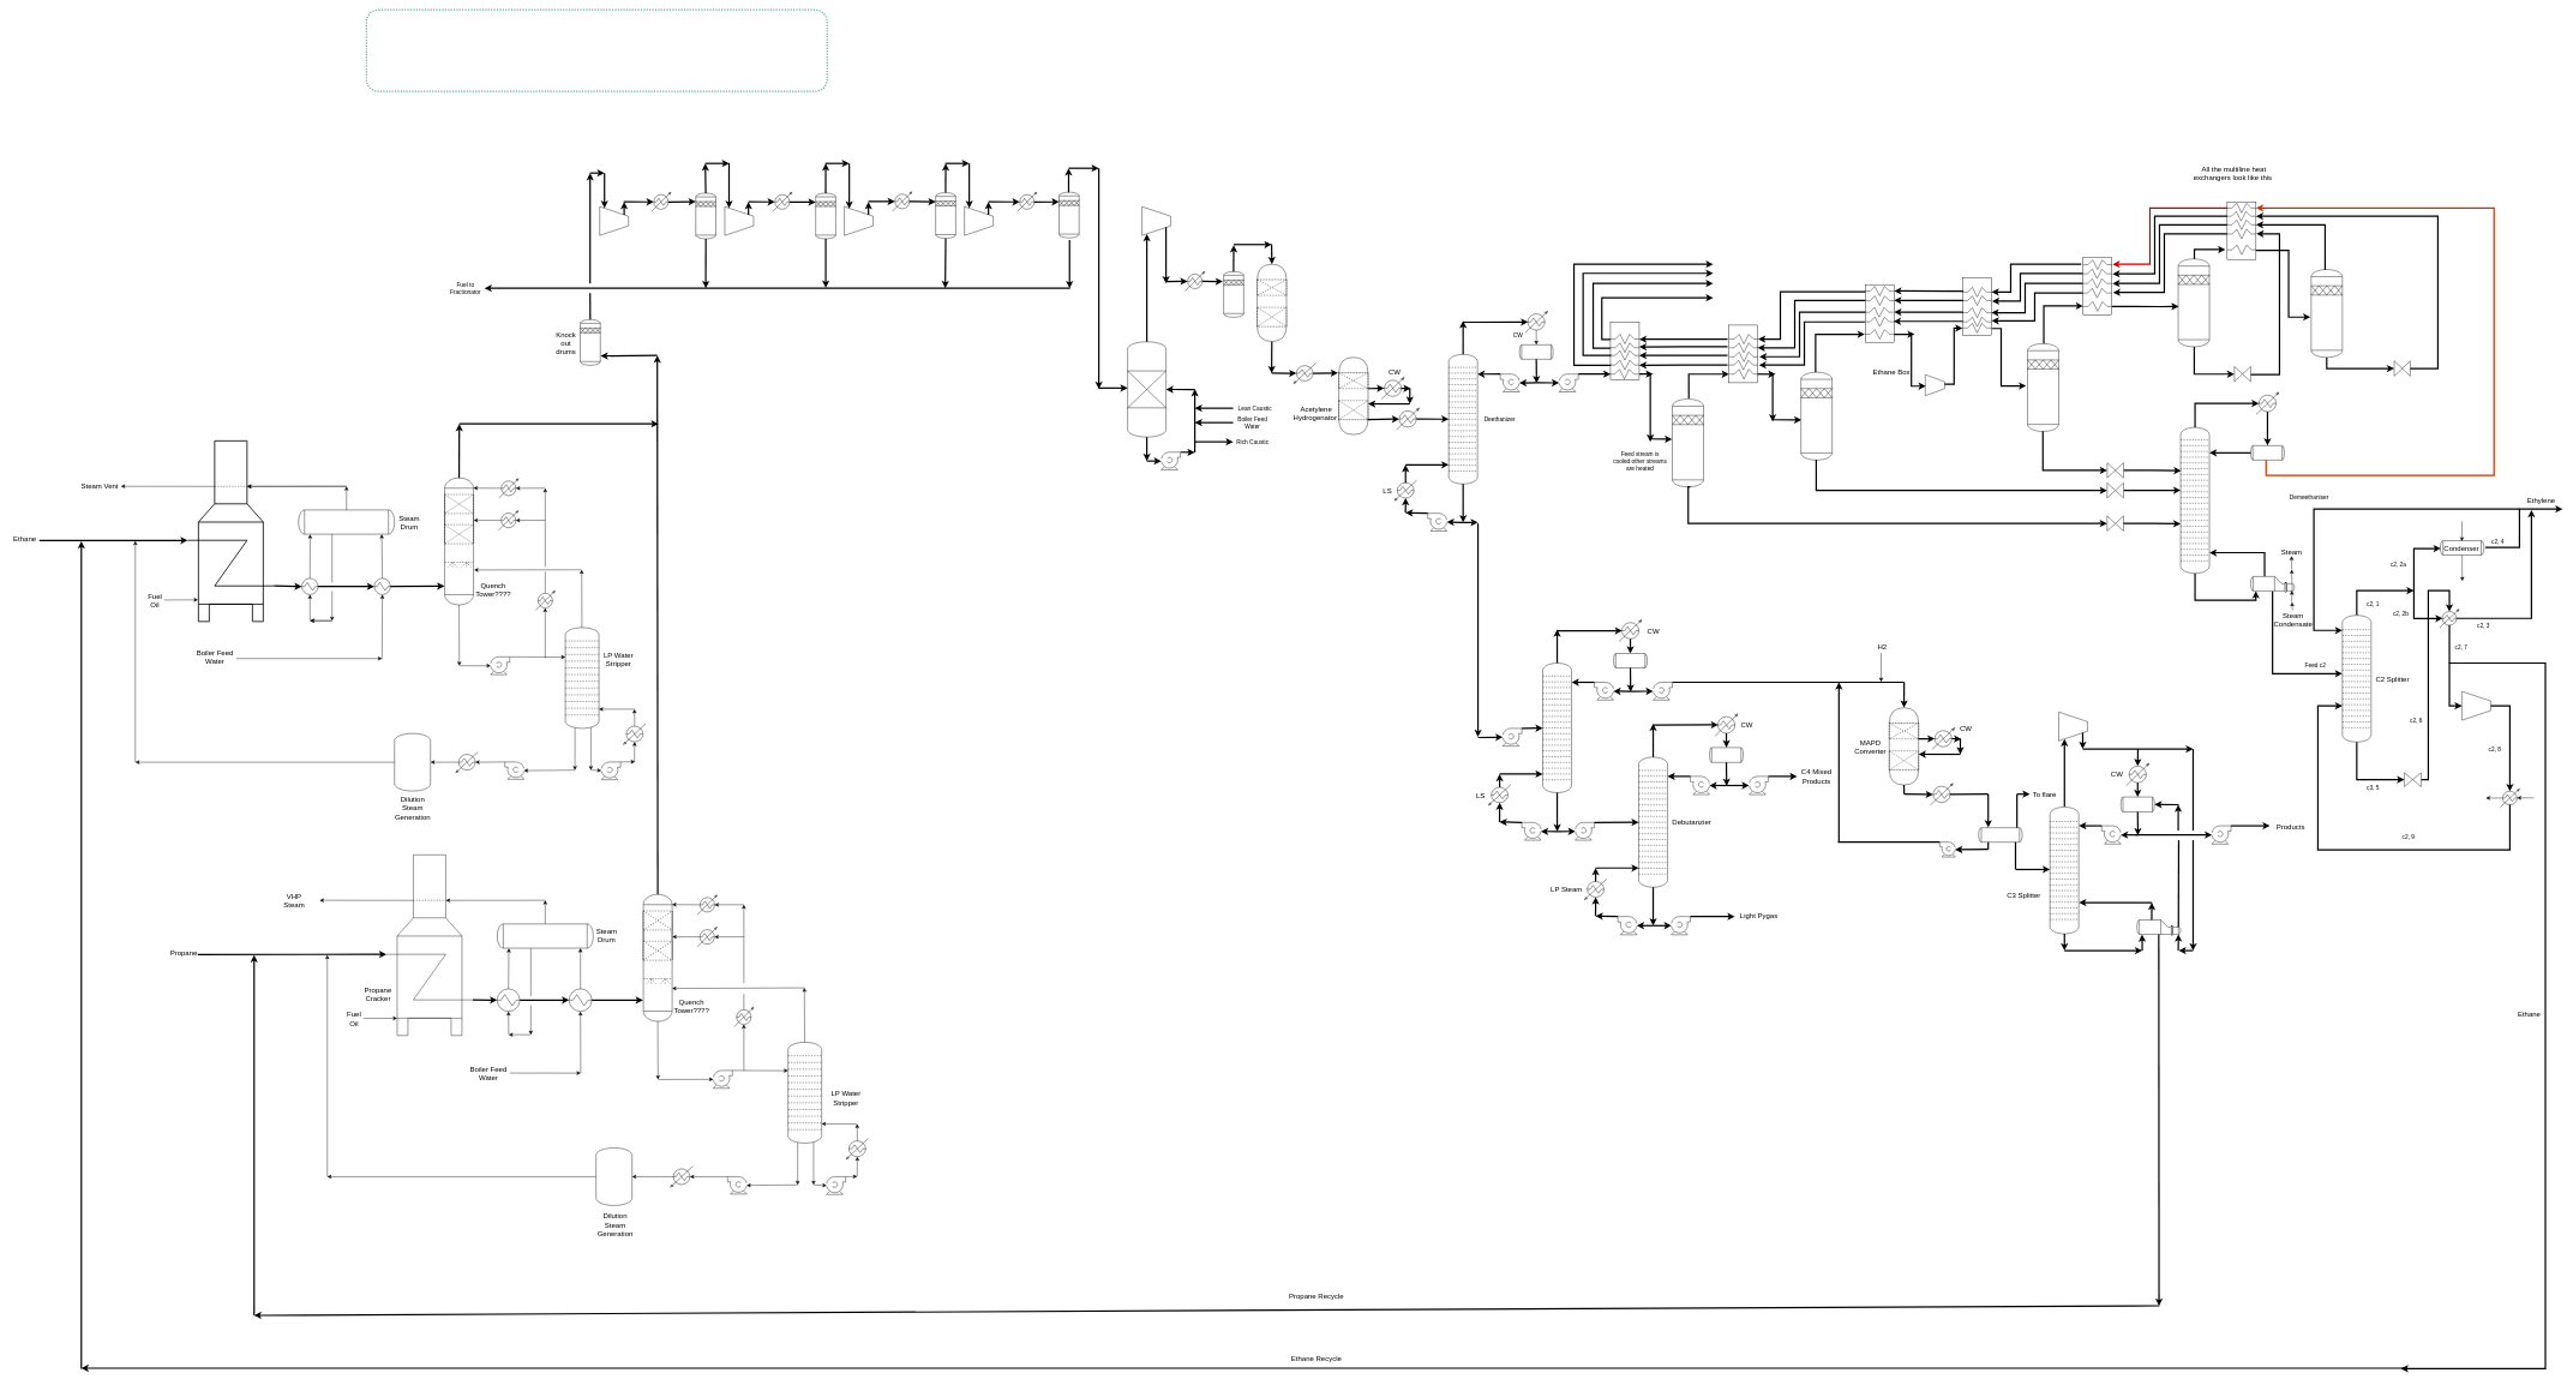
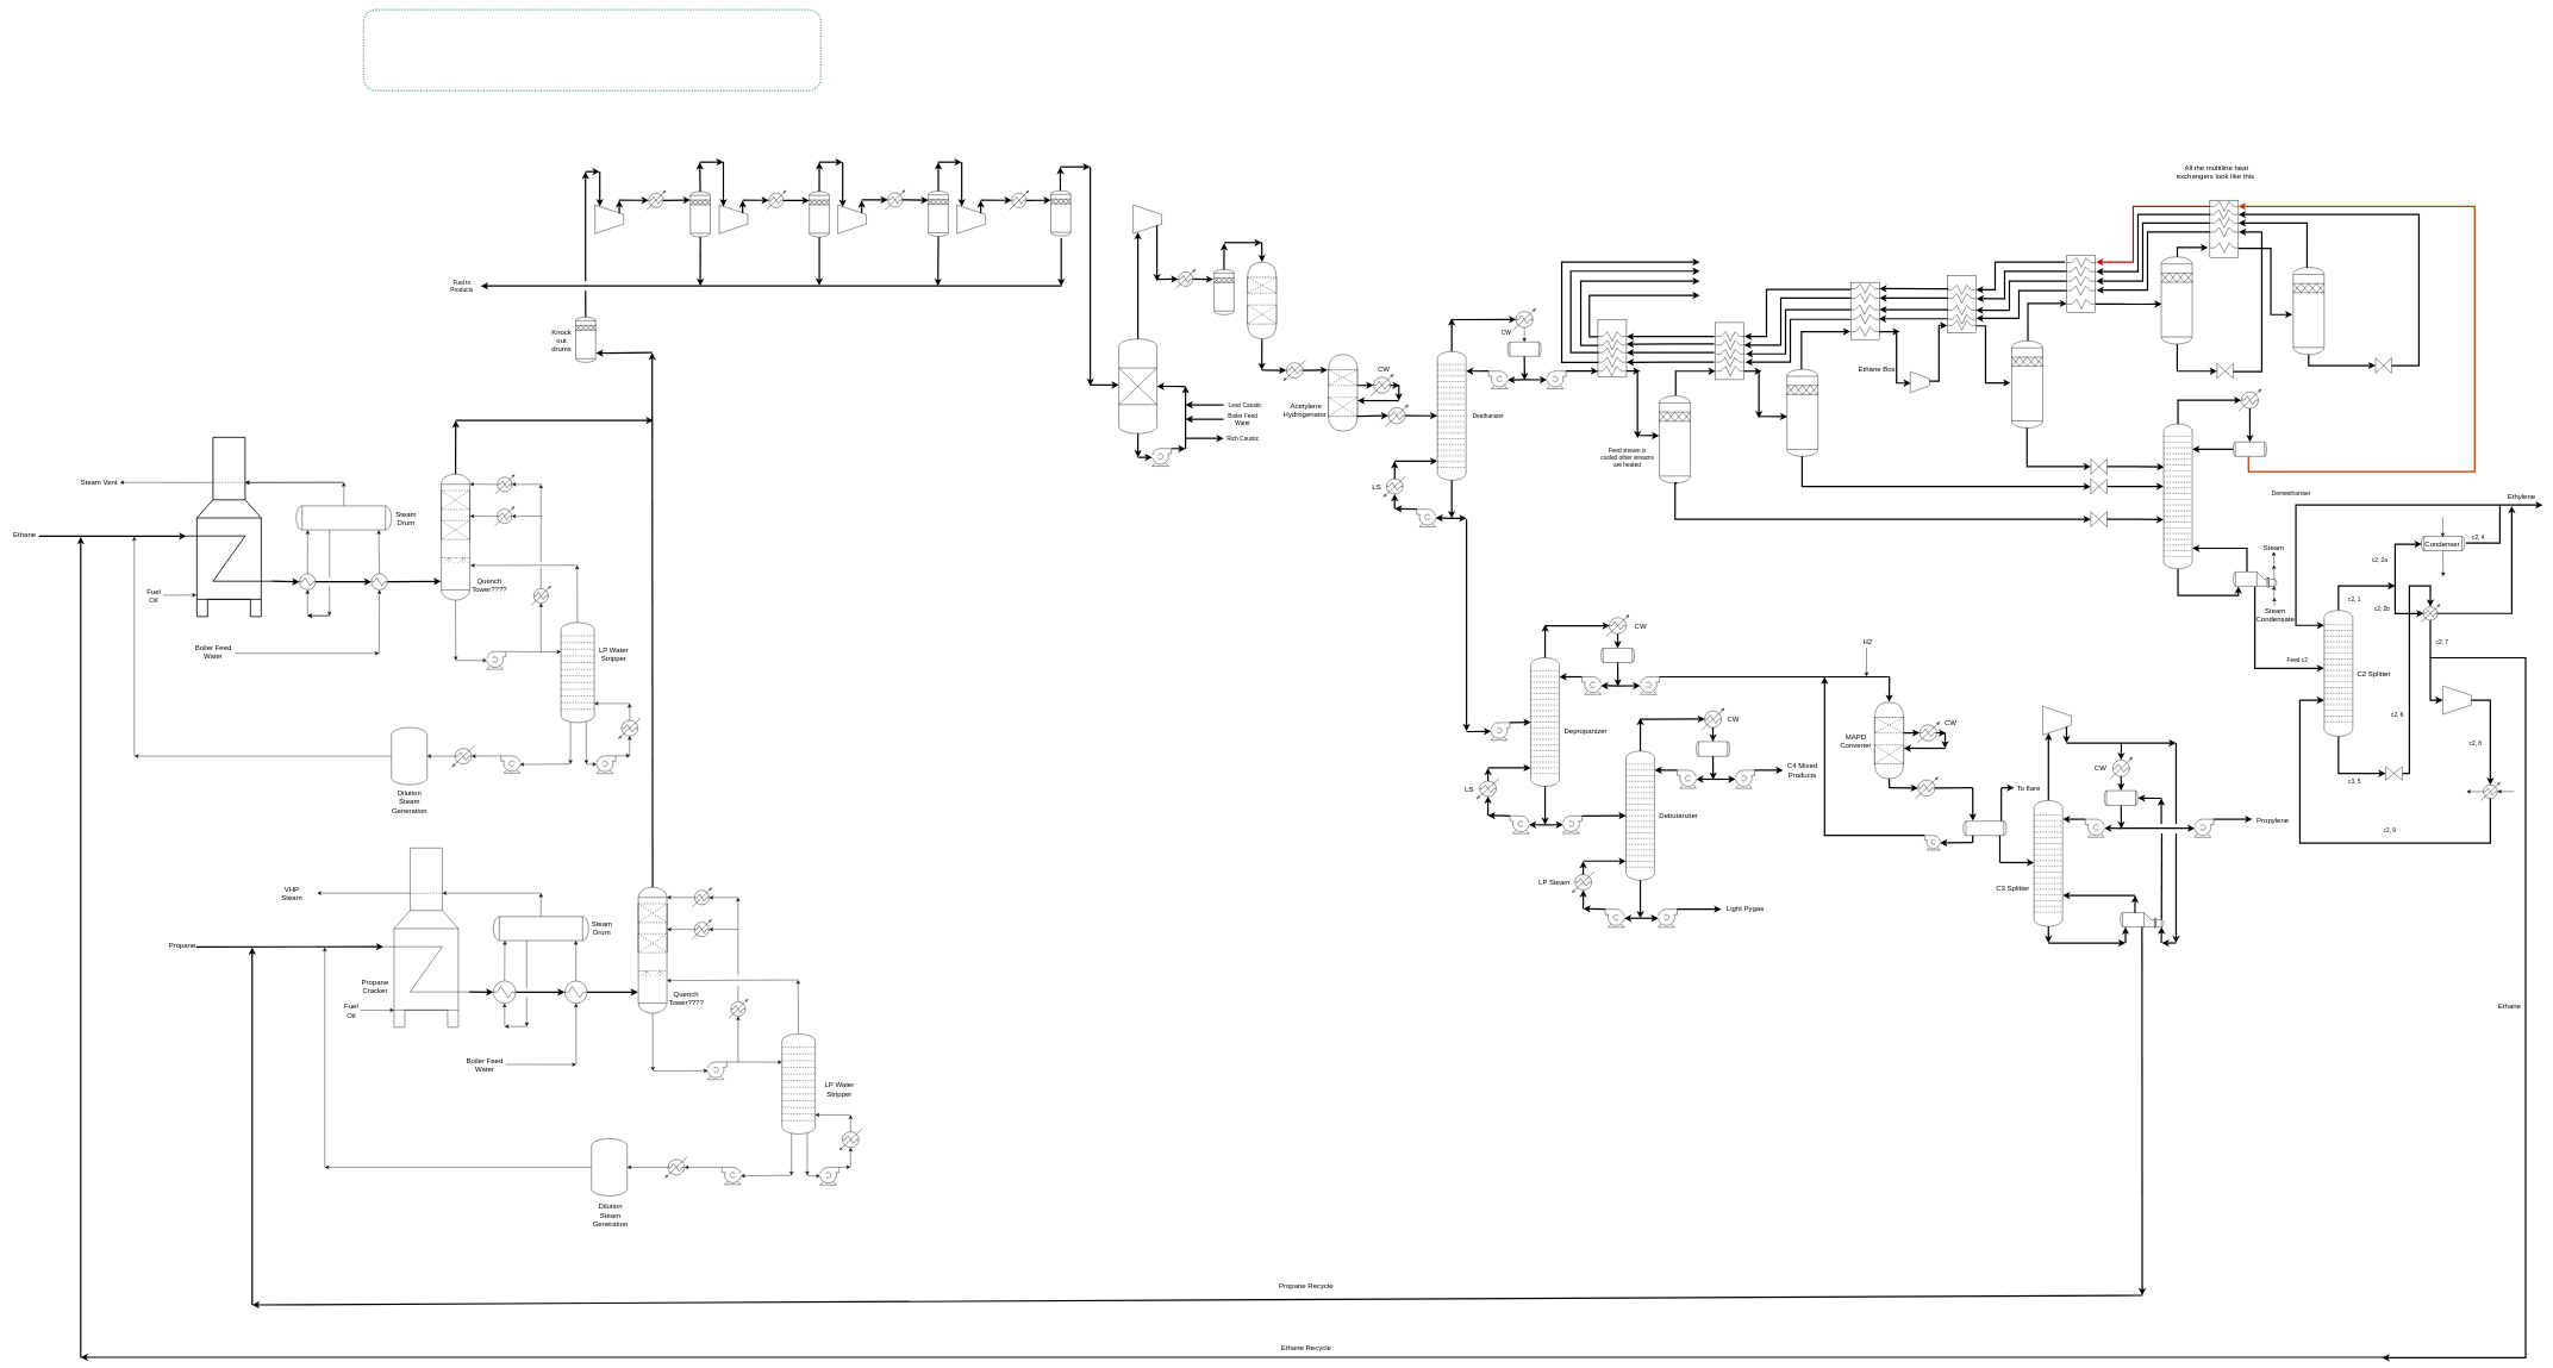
- <mxCell id="473" value="Fuel to&lt;br&gt;Fractionator" style="text;html=1;align=center;verticalAlign=middle;resizable=0;points=[];autosize=1;" parent="1" vertex="1"><mxGeometry x="929" y="585" width="80" height="30" as="geometry" /></mxCell>
+ <mxCell id="473" value="Fuel to&lt;br&gt;Products" style="text;html=1;align=center;verticalAlign=middle;resizable=0;points=[];autosize=1;" parent="1" vertex="1"><mxGeometry x="929" y="585" width="80" height="30" as="geometry" /></mxCell>
- <mxCell id="534" value="c2, 3" style="text;html=1;strokeColor=none;fillColor=none;align=center;verticalAlign=middle;whiteSpace=wrap;rounded=0;" parent="1" vertex="1"><mxGeometry x="5149" y="1294.38" width="50" height="20" as="geometry" /></mxCell>
+ <mxCell id="82" value="Depropanizer" style="text;html=1;align=center;verticalAlign=middle;resizable=0;points=[];autosize=1;fontSize=15;" parent="1" vertex="1"><mxGeometry x="3274" y="1524" width="110" height="20" as="geometry" /></mxCell>
- <mxCell id="104" value="&lt;font style=&quot;font-size: 15px&quot;&gt;Products&amp;nbsp;&lt;/font&gt;" style="text;html=1;align=center;verticalAlign=middle;resizable=0;points=[];autosize=1;" parent="1" vertex="1"><mxGeometry x="4729" y="1713" width="90" height="20" as="geometry" /></mxCell>
+ <mxCell id="104" value="&lt;font style=&quot;font-size: 15px&quot;&gt;Propylene&amp;nbsp;&lt;/font&gt;" style="text;html=1;align=center;verticalAlign=middle;resizable=0;points=[];autosize=1;" parent="1" vertex="1"><mxGeometry x="4729" y="1713" width="90" height="20" as="geometry" /></mxCell>
- <mxCell id="111" value="C3 Splitter" style="text;html=1;align=center;verticalAlign=middle;resizable=0;points=[];autosize=1;fontSize=15;" parent="1" vertex="1"><mxGeometry x="4170.75" y="1854" width="90" height="20" as="geometry" /></mxCell>
+ <mxCell id="111" value="C3 Splitter" style="text;html=1;align=center;verticalAlign=middle;resizable=0;points=[];autosize=1;fontSize=15;" parent="1" vertex="1"><mxGeometry x="4180.75" y="1854" width="90" height="20" as="geometry" /></mxCell>
